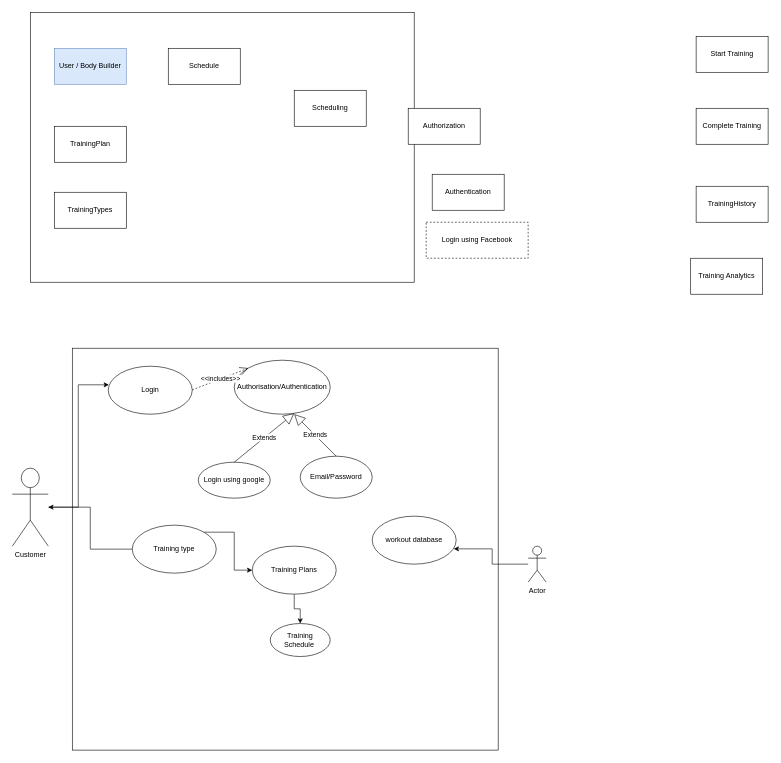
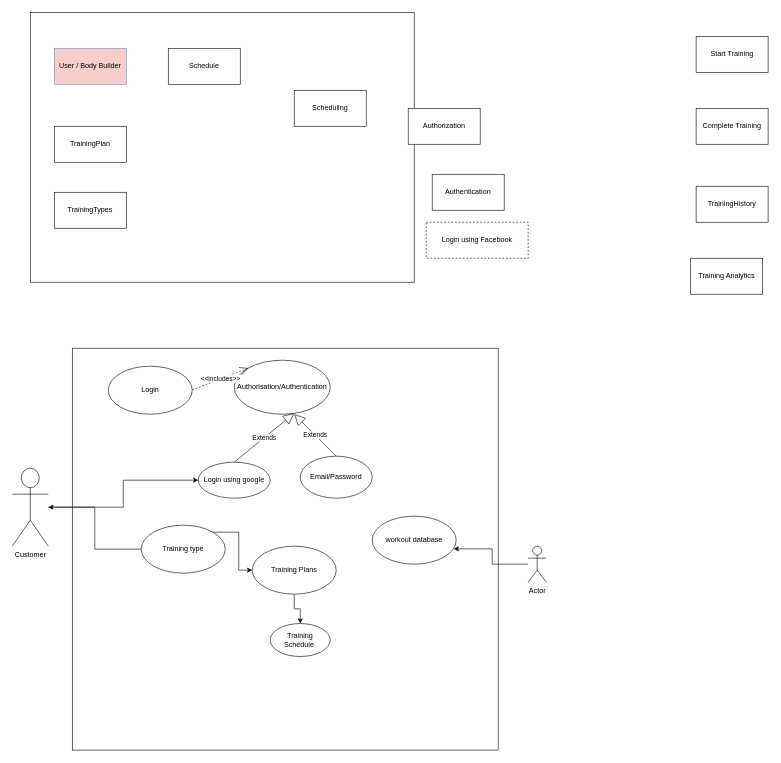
- <mxCell id="3" value="User / Body Builder" style="rounded=0;whiteSpace=wrap;html=1;fillColor=#dae8fc;strokeColor=#6c8ebf;" vertex="1" parent="1"><mxGeometry x="90" y="80" width="120" height="60" as="geometry" /></mxCell>
+ <mxCell id="3" value="User / Body Builder" style="rounded=0;whiteSpace=wrap;html=1;fillColor=#f8cecc;strokeColor=#6c8ebf;" vertex="1" parent="1"><mxGeometry x="90" y="80" width="120" height="60" as="geometry" /></mxCell>
- <mxCell id="27" style="edgeStyle=orthogonalEdgeStyle;rounded=0;orthogonalLoop=1;jettySize=auto;html=1;entryX=0.007;entryY=0.388;entryDx=0;entryDy=0;entryPerimeter=0;" edge="1" parent="1" source="28" target="26"><mxGeometry relative="1" as="geometry" /></mxCell>
+ <mxCell id="27" style="edgeStyle=orthogonalEdgeStyle;rounded=0;orthogonalLoop=1;jettySize=auto;html=1;" edge="1" parent="1" source="28" target="24"><mxGeometry relative="1" as="geometry" /></mxCell>
- <mxCell id="18" value="Training type" style="ellipse;whiteSpace=wrap;html=1;" vertex="1" parent="1"><mxGeometry x="220" y="875" width="140" height="80" as="geometry" /></mxCell>
+ <mxCell id="18" value="Training type" style="ellipse;whiteSpace=wrap;html=1;" vertex="1" parent="1"><mxGeometry x="235" y="875" width="140" height="80" as="geometry" /></mxCell>
